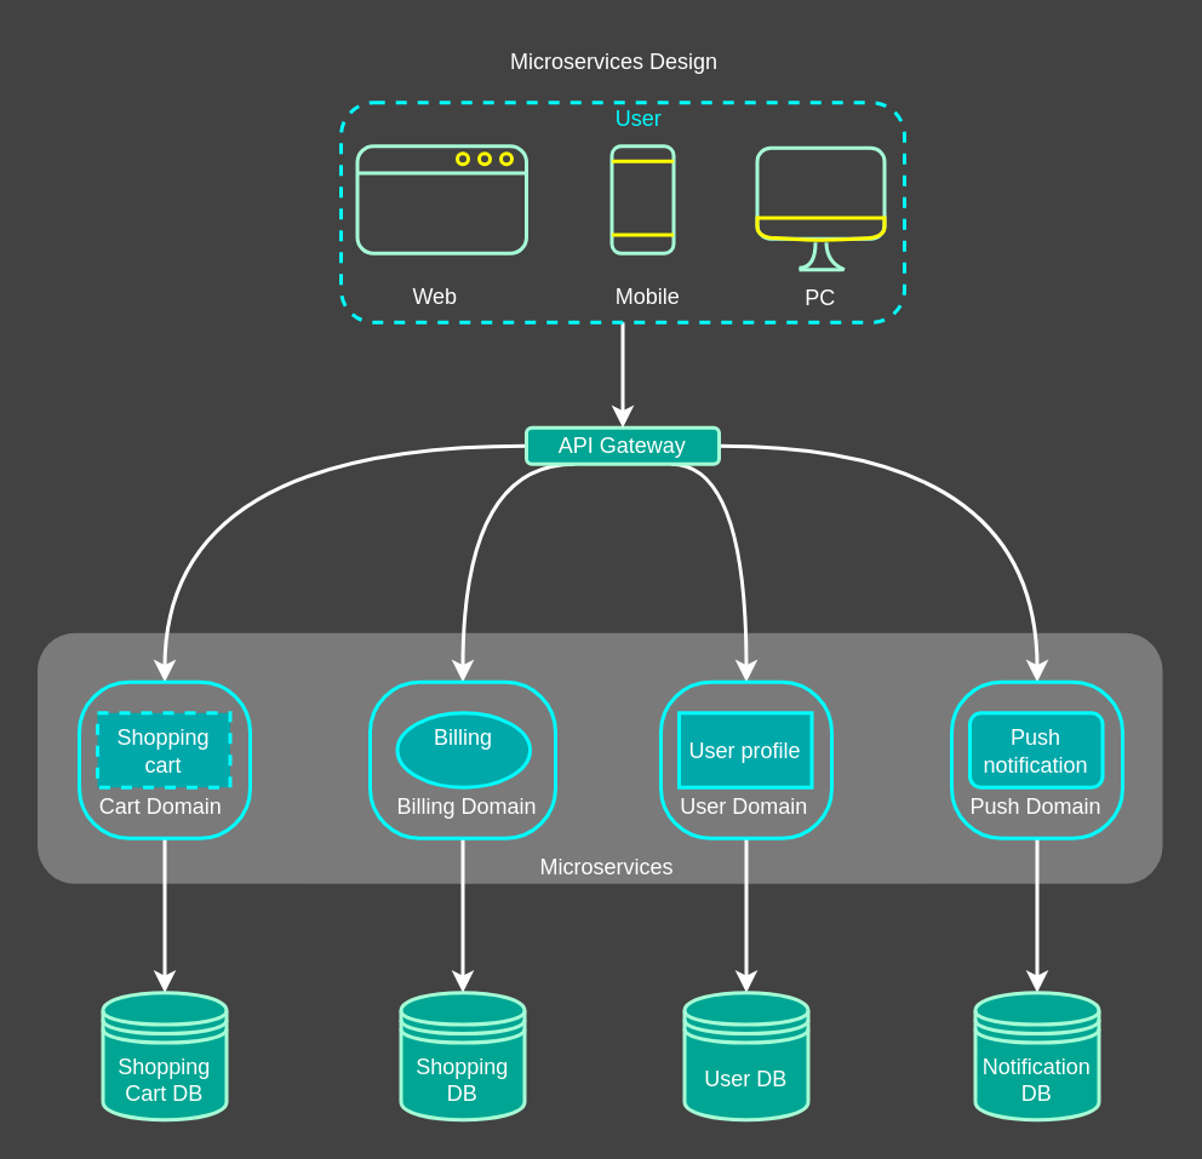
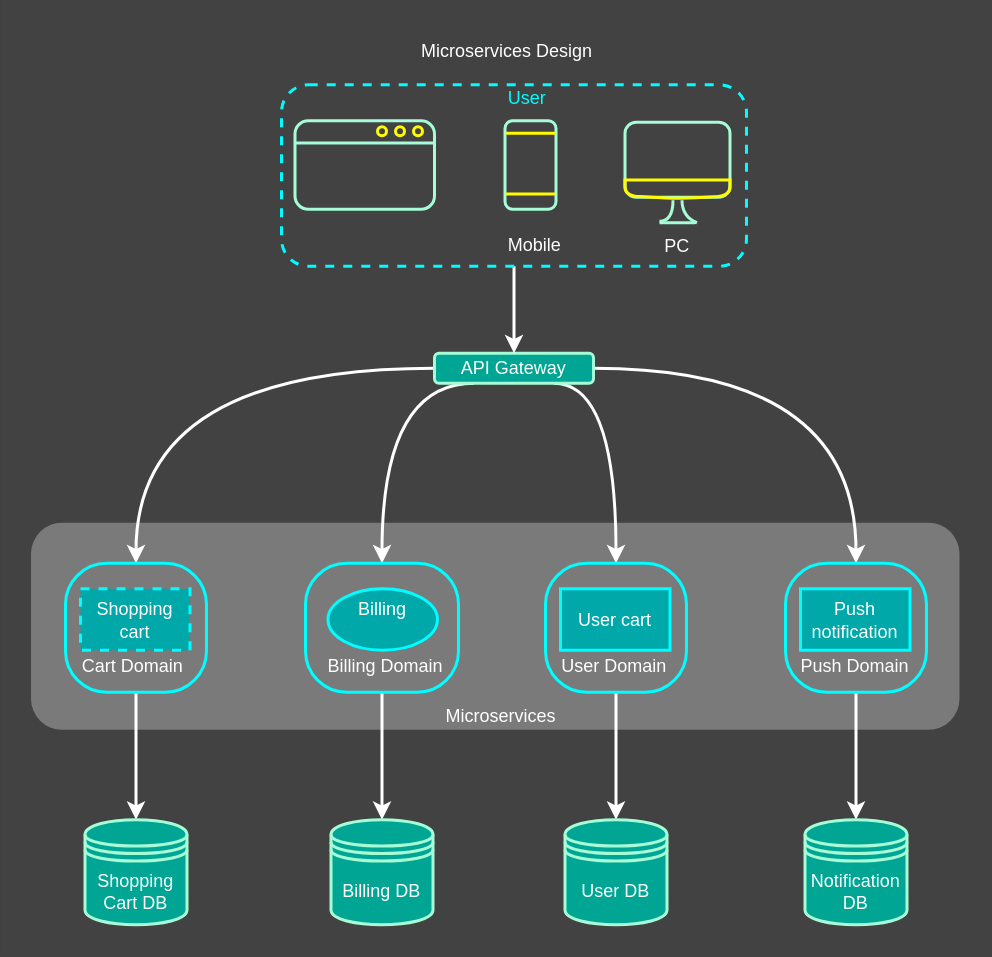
- <mxCell id="17" value="&lt;font color=&quot;#ffffff&quot;&gt;Web&lt;/font&gt;" style="text;html=1;strokeColor=none;fillColor=none;align=center;verticalAlign=middle;whiteSpace=wrap;rounded=0;movable=0;resizable=0;rotatable=0;deletable=0;editable=0;locked=1;connectable=0;" vertex="1" parent="1"><mxGeometry x="208.5" y="148" width="60" height="30" as="geometry" /></mxCell>
- <mxCell id="32" value="&lt;font color=&quot;#ffffff&quot;&gt;&lt;span style=&quot;caret-color: rgb(255, 255, 255);&quot;&gt;User profile&lt;/span&gt;&lt;/font&gt;" style="rounded=0;whiteSpace=wrap;html=1;fillStyle=auto;fillColor=#00a8aa;strokeColor=#00fdff;strokeWidth=2;movable=0;resizable=0;rotatable=0;deletable=0;editable=0;locked=1;connectable=0;" vertex="1" parent="1"><mxGeometry x="373" y="392" width="73" height="41" as="geometry" /></mxCell>
+ <mxCell id="32" value="&lt;font color=&quot;#ffffff&quot;&gt;&lt;span style=&quot;caret-color: rgb(255, 255, 255);&quot;&gt;User cart&lt;/span&gt;&lt;/font&gt;" style="rounded=0;whiteSpace=wrap;html=1;fillStyle=auto;fillColor=#00a8aa;strokeColor=#00fdff;strokeWidth=2;movable=0;resizable=0;rotatable=0;deletable=0;editable=0;locked=1;connectable=0;" vertex="1" parent="1"><mxGeometry x="373" y="392" width="73" height="41" as="geometry" /></mxCell>
- <mxCell id="34" value="&lt;font color=&quot;#ffffff&quot;&gt;Push notification&lt;/font&gt;" style="whiteSpace=wrap;html=1;fillStyle=auto;fillColor=#00a8aa;strokeColor=#00fdff;strokeWidth=2;movable=0;resizable=0;rotatable=0;deletable=0;editable=0;locked=1;connectable=0;rounded=1;" vertex="1" parent="1"><mxGeometry x="533" y="392" width="73" height="41" as="geometry" /></mxCell>
+ <mxCell id="34" value="&lt;font color=&quot;#ffffff&quot;&gt;Push notification&lt;/font&gt;" style="rounded=0;whiteSpace=wrap;html=1;fillStyle=auto;fillColor=#00a8aa;strokeColor=#00fdff;strokeWidth=2;movable=0;resizable=0;rotatable=0;deletable=0;editable=0;locked=1;connectable=0;" vertex="1" parent="1"><mxGeometry x="533" y="392" width="73" height="41" as="geometry" /></mxCell>
- <mxCell id="47" value="&lt;font color=&quot;#ffffff&quot;&gt;&lt;span style=&quot;caret-color: rgb(255, 255, 255);&quot;&gt;Shopping DB&lt;/span&gt;&lt;/font&gt;" style="shape=datastore;whiteSpace=wrap;html=1;fillColor=#00A693;strokeColor=#A6FCD6;strokeWidth=2;movable=0;resizable=0;rotatable=0;deletable=0;editable=0;locked=1;connectable=0;" vertex="1" parent="1"><mxGeometry x="220" y="546" width="68" height="70" as="geometry" /></mxCell>
+ <mxCell id="47" value="&lt;font color=&quot;#ffffff&quot;&gt;&lt;span style=&quot;caret-color: rgb(255, 255, 255);&quot;&gt;Billing DB&lt;/span&gt;&lt;/font&gt;" style="shape=datastore;whiteSpace=wrap;html=1;fillColor=#00A693;strokeColor=#A6FCD6;strokeWidth=2;movable=0;resizable=0;rotatable=0;deletable=0;editable=0;locked=1;connectable=0;" vertex="1" parent="1"><mxGeometry x="220" y="546" width="68" height="70" as="geometry" /></mxCell>
